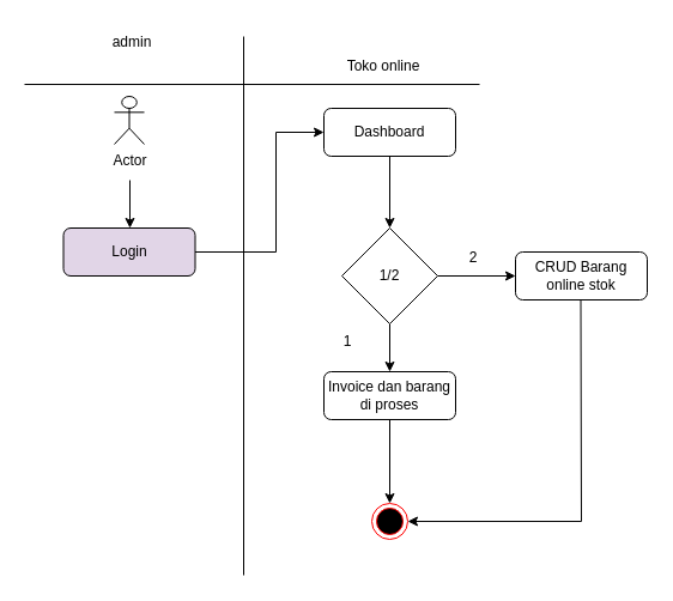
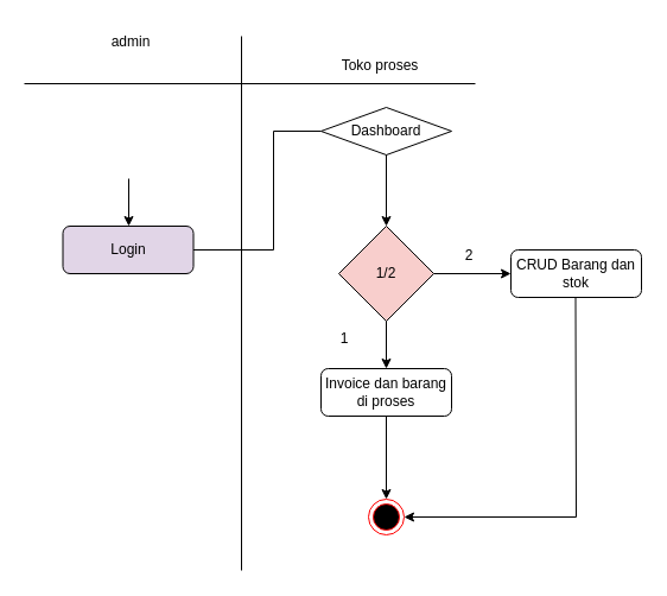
- <mxCell id="5" value="Toko online" style="text;html=1;strokeColor=none;fillColor=none;align=center;verticalAlign=middle;whiteSpace=wrap;rounded=0;" vertex="1" parent="1"><mxGeometry x="270" y="40" width="100" height="30" as="geometry" /></mxCell>
+ <mxCell id="5" value="Toko proses" style="text;html=1;strokeColor=none;fillColor=none;align=center;verticalAlign=middle;whiteSpace=wrap;rounded=0;" vertex="1" parent="1"><mxGeometry x="270" y="40" width="100" height="30" as="geometry" /></mxCell>
- <mxCell id="6" value="Actor" style="shape=umlActor;verticalLabelPosition=bottom;verticalAlign=top;html=1;" vertex="1" parent="1"><mxGeometry x="95" y="80" width="25" height="40" as="geometry" /></mxCell>
- <mxCell id="11" value="" style="endArrow=classic;html=1;rounded=0;exitX=1;exitY=0.5;exitDx=0;exitDy=0;entryX=0;entryY=0.5;entryDx=0;entryDy=0;" edge="1" parent="1" source="10" target="8"><mxGeometry width="50" height="50" relative="1" as="geometry"><mxPoint x="147.5" y="280" as="sourcePoint" /><mxPoint x="230" y="100" as="targetPoint" /><Array as="points"><mxPoint x="230" y="210" /><mxPoint x="230" y="110" /></Array></mxGeometry></mxCell>
+ <mxCell id="11" value="" style="endArrow=none;html=1;rounded=0;exitX=1;exitY=0.5;exitDx=0;exitDy=0;entryX=0;entryY=0.5;entryDx=0;entryDy=0;" edge="1" parent="1" source="10" target="8"><mxGeometry width="50" height="50" relative="1" as="geometry"><mxPoint x="147.5" y="280" as="sourcePoint" /><mxPoint x="230" y="100" as="targetPoint" /><Array as="points"><mxPoint x="230" y="210" /><mxPoint x="230" y="110" /></Array></mxGeometry></mxCell>
- <mxCell id="8" value="Dashboard" style="rounded=1;whiteSpace=wrap;html=1;" vertex="1" parent="1"><mxGeometry x="270" y="90" width="110" height="40" as="geometry" /></mxCell>
+ <mxCell id="8" value="Dashboard" style="rhombus;whiteSpace=wrap;html=1;" vertex="1" parent="1"><mxGeometry x="270" y="90" width="110" height="40" as="geometry" /></mxCell>
- <mxCell id="12" value="1/2" style="rhombus;whiteSpace=wrap;html=1;" vertex="1" parent="1"><mxGeometry x="285" y="190" width="80" height="80" as="geometry" /></mxCell>
+ <mxCell id="12" value="1/2" style="rhombus;whiteSpace=wrap;html=1;fillColor=#f8cecc;" vertex="1" parent="1"><mxGeometry x="285" y="190" width="80" height="80" as="geometry" /></mxCell>
- <mxCell id="20" value="CRUD Barang online stok" style="rounded=1;whiteSpace=wrap;html=1;" vertex="1" parent="1"><mxGeometry x="430" y="210" width="110" height="40" as="geometry" /></mxCell>
+ <mxCell id="20" value="CRUD Barang dan stok" style="rounded=1;whiteSpace=wrap;html=1;" vertex="1" parent="1"><mxGeometry x="430" y="210" width="110" height="40" as="geometry" /></mxCell>
